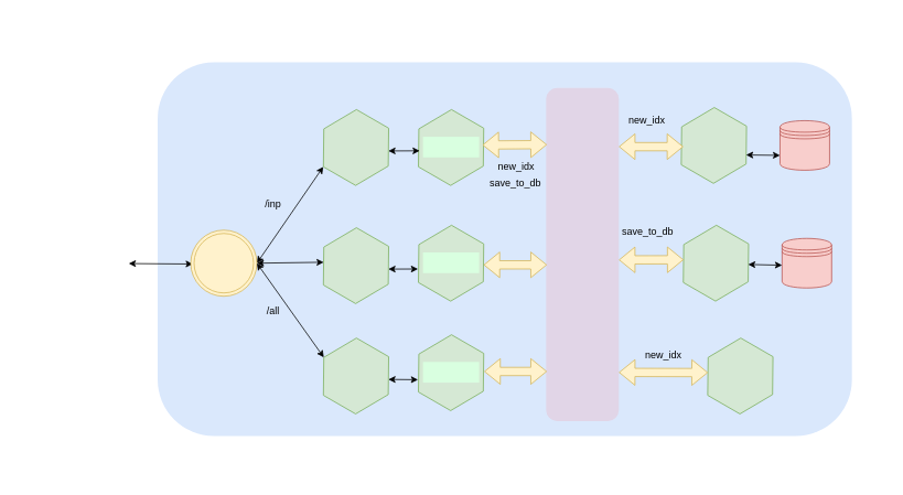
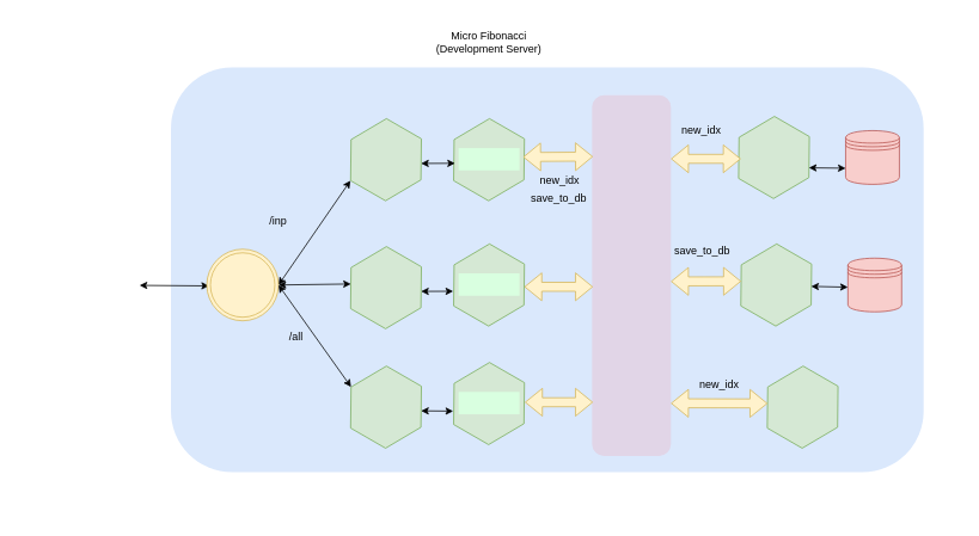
+ <mxCell id="4" value="Micro Fibonacci&lt;br&gt;&lt;div&gt;(Development Server)&lt;/div&gt;" style="text;html=1;strokeColor=none;fillColor=none;align=center;verticalAlign=middle;whiteSpace=wrap;rounded=0;" parent="1" vertex="1"><mxGeometry x="475" y="37" width="140" height="20" as="geometry" /></mxCell>
- <mxCell id="48" value="/inp" style="text;html=1;strokeColor=none;fillColor=none;align=center;verticalAlign=middle;whiteSpace=wrap;rounded=0;" vertex="1" parent="1"><mxGeometry x="310" y="237" width="40" height="20" as="geometry" /></mxCell>
+ <mxCell id="48" value="/inp" style="text;html=1;strokeColor=none;fillColor=none;align=center;verticalAlign=middle;whiteSpace=wrap;rounded=0;" vertex="1" parent="1"><mxGeometry x="290" y="237" width="40" height="20" as="geometry" /></mxCell>
